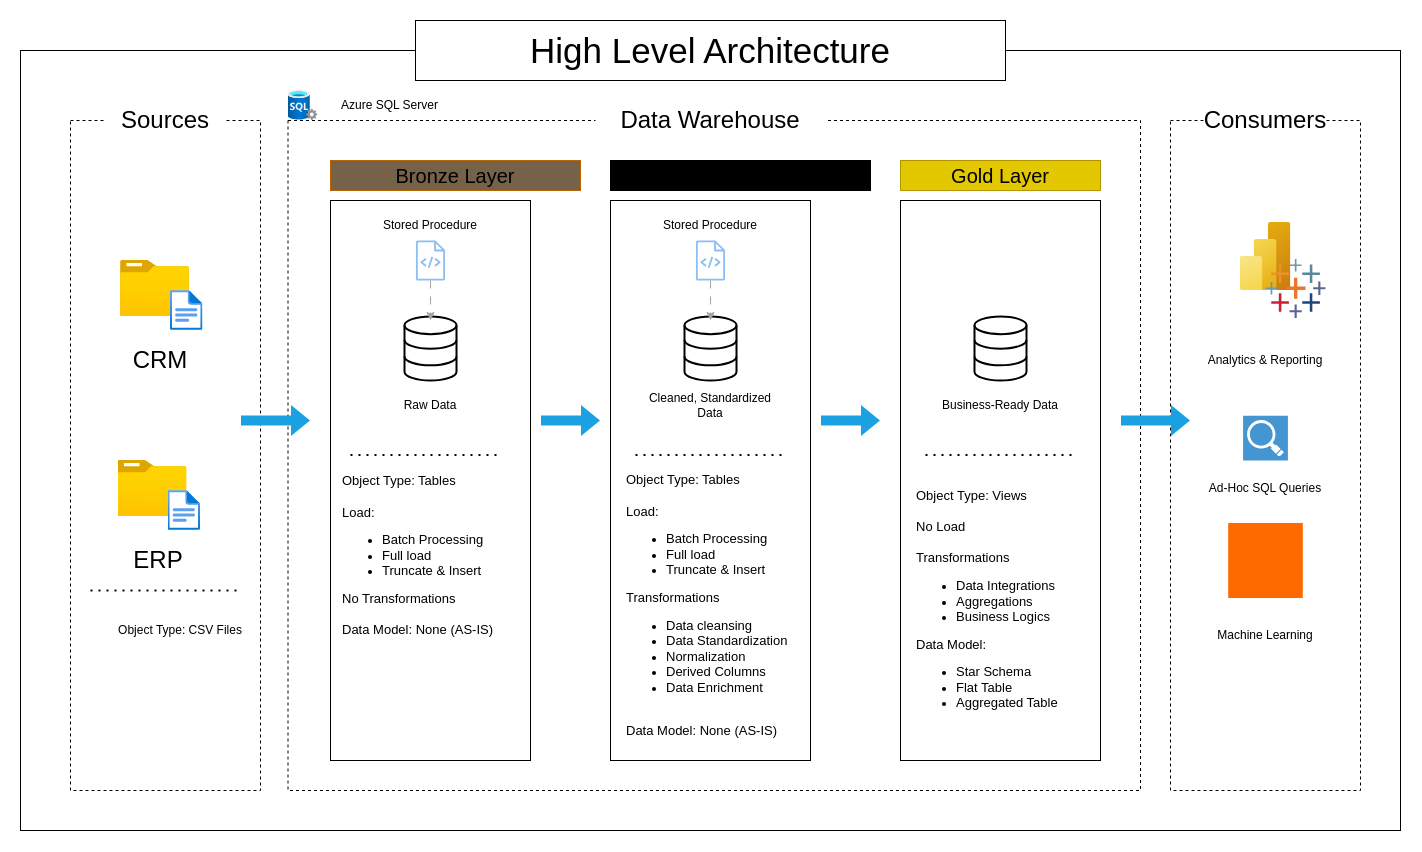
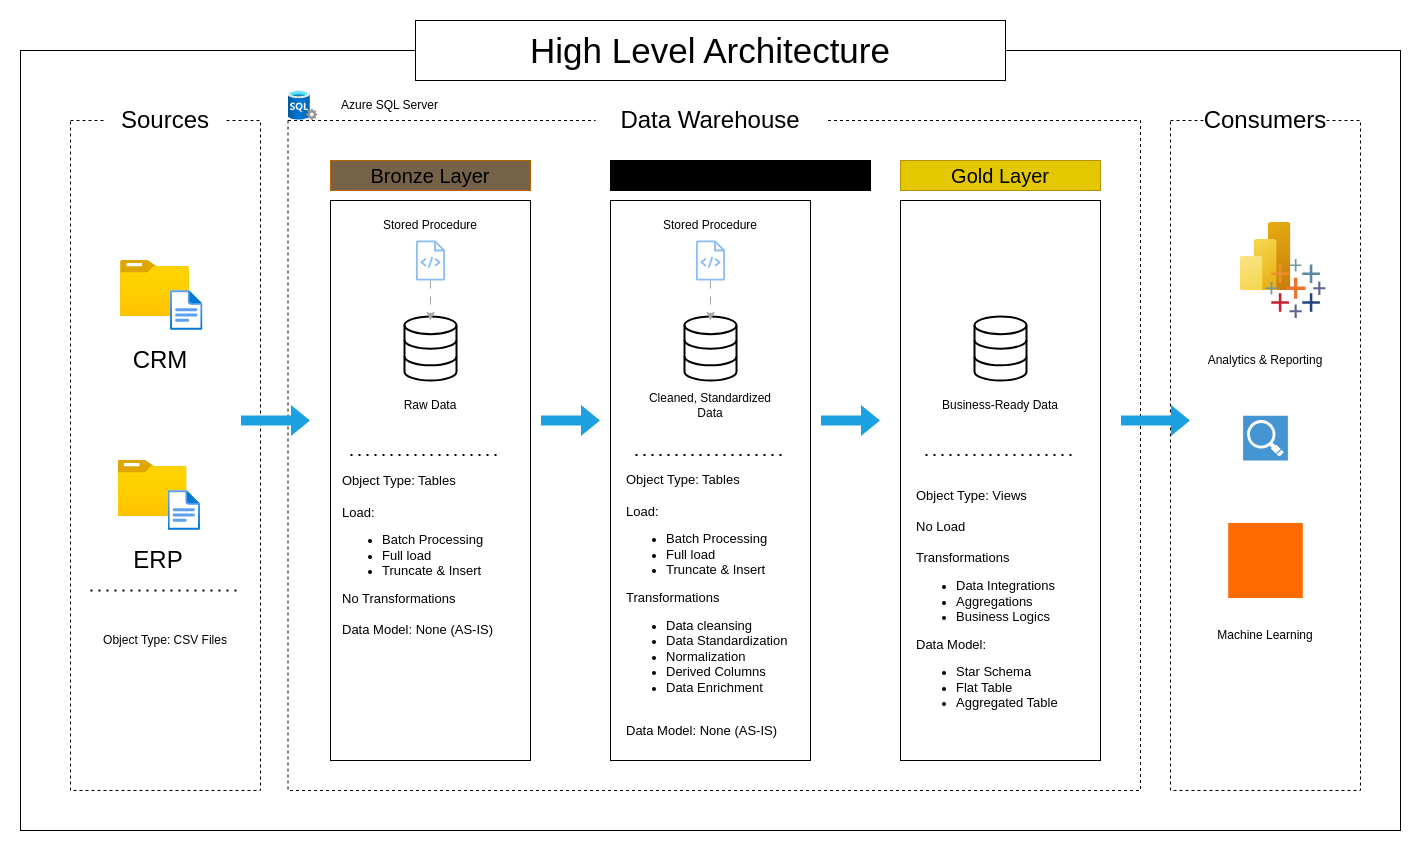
- <mxCell id="20" value="&lt;font style=&quot;font-size: 20px;&quot;&gt;Bronze Layer&lt;/font&gt;" style="rounded=0;whiteSpace=wrap;html=1;fillColor=#756249;strokeColor=light-dark(#b46504, #756249);" vertex="1" parent="1"><mxGeometry x="330" y="160" width="250" height="30" as="geometry" /></mxCell>
+ <mxCell id="20" value="&lt;font style=&quot;font-size: 20px;&quot;&gt;Bronze Layer&lt;/font&gt;" style="rounded=0;whiteSpace=wrap;html=1;fillColor=#756249;strokeColor=light-dark(#b46504, #756249);" vertex="1" parent="1"><mxGeometry x="330" y="160" width="200" height="30" as="geometry" /></mxCell>
- <mxCell id="50" value="Ad-Hoc SQL Queries" style="text;html=1;align=center;verticalAlign=middle;whiteSpace=wrap;rounded=0;" vertex="1" parent="1"><mxGeometry x="1200" y="473" width="130" height="30" as="geometry" /></mxCell>
- <mxCell id="17" value="Object Type: CSV Files" style="rounded=0;whiteSpace=wrap;html=1;strokeColor=none;" vertex="1" parent="1"><mxGeometry x="105" y="600" width="150" height="60" as="geometry" /></mxCell>
+ <mxCell id="17" value="Object Type: CSV Files" style="rounded=0;whiteSpace=wrap;html=1;strokeColor=none;" vertex="1" parent="1"><mxGeometry x="90" y="610" width="150" height="60" as="geometry" /></mxCell>
